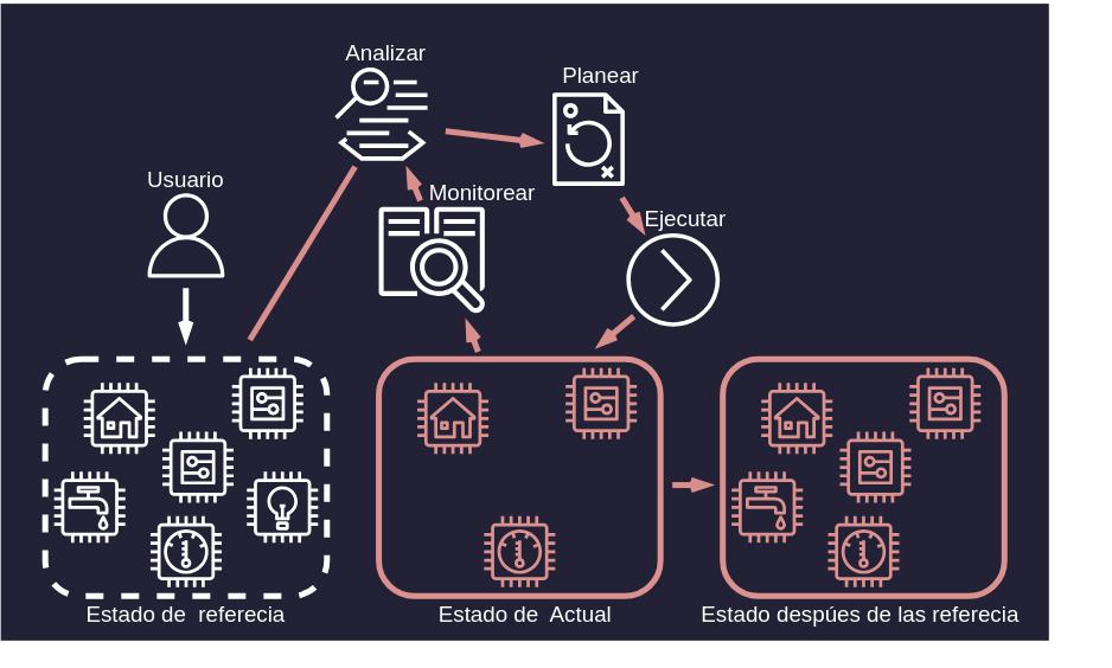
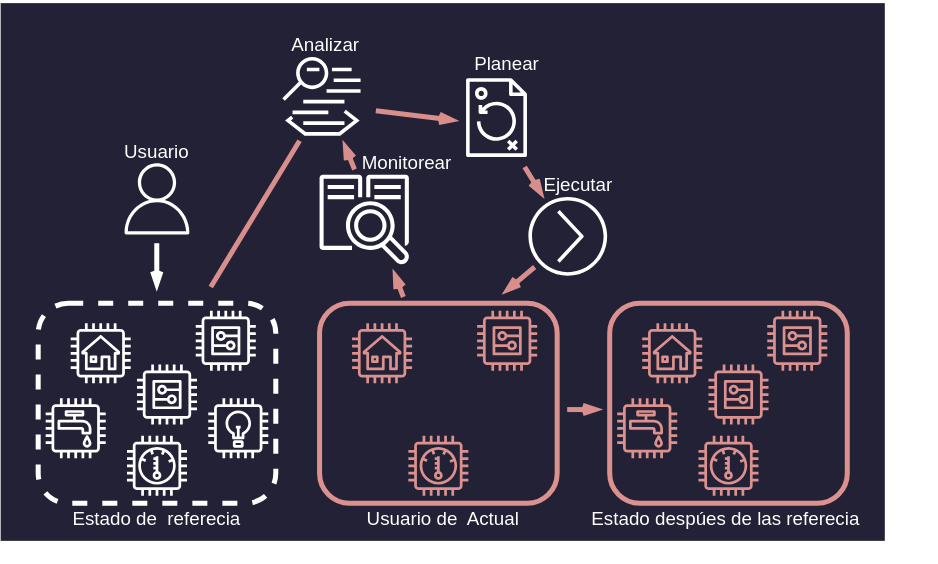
- <mxCell id="35" value="Estado de&amp;nbsp; Actual" style="text;html=1;strokeColor=none;fillColor=none;align=center;verticalAlign=middle;whiteSpace=wrap;rounded=0;fontSize=15;fontFamily=Helvetica;fontColor=#FFFFFF;" parent="1" vertex="1"><mxGeometry x="248.5" y="399" width="190" height="30" as="geometry" /></mxCell>
+ <mxCell id="35" value="Usuario de&amp;nbsp; Actual" style="text;html=1;strokeColor=none;fillColor=none;align=center;verticalAlign=middle;whiteSpace=wrap;rounded=0;fontSize=15;fontFamily=Helvetica;fontColor=#FFFFFF;" parent="1" vertex="1"><mxGeometry x="248.5" y="399" width="190" height="30" as="geometry" /></mxCell>
